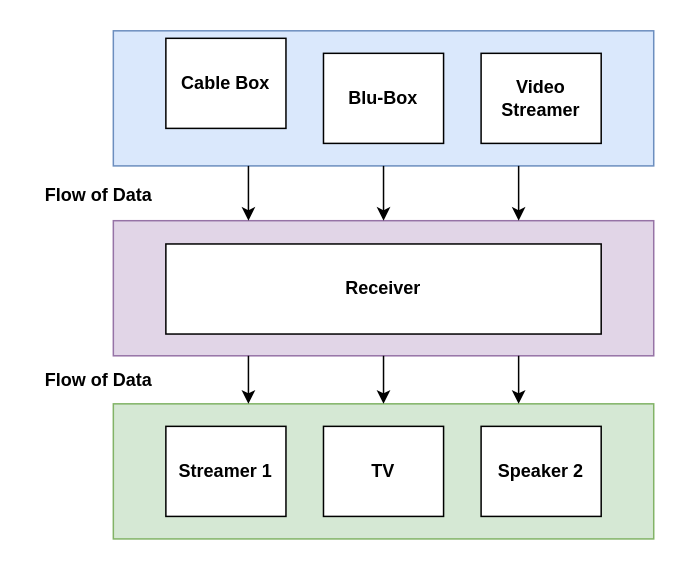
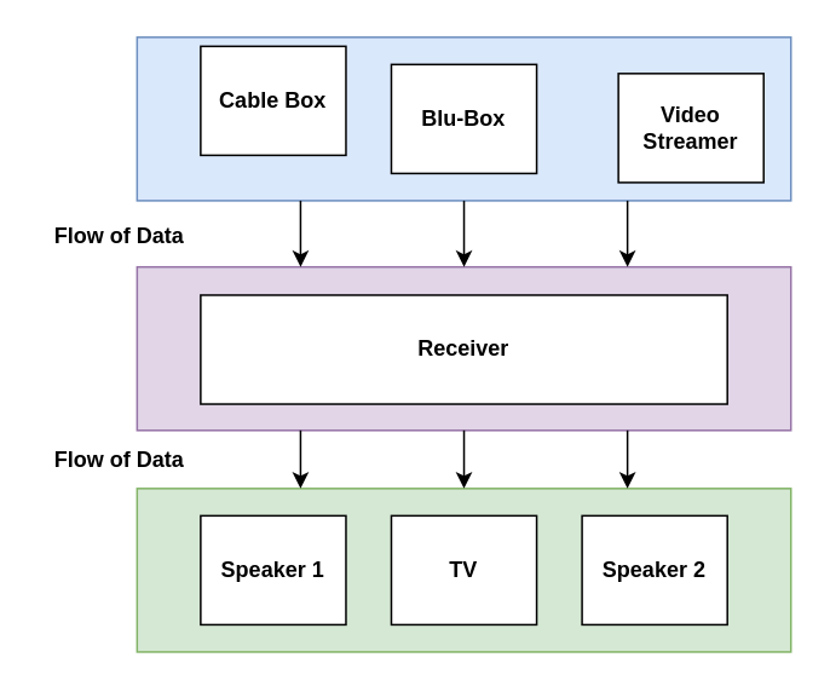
- <mxCell id="8" value="&lt;b&gt;Video Streamer&lt;/b&gt;" style="rounded=0;whiteSpace=wrap;html=1;" vertex="1" parent="1"><mxGeometry x="320" y="35" width="80" height="60" as="geometry" /></mxCell>
+ <mxCell id="8" value="&lt;b&gt;Video Streamer&lt;/b&gt;" style="rounded=0;whiteSpace=wrap;html=1;" vertex="1" parent="1"><mxGeometry x="340" y="40" width="80" height="60" as="geometry" /></mxCell>
- <mxCell id="9" value="&lt;b&gt;Streamer 1&lt;/b&gt;" style="rounded=0;whiteSpace=wrap;html=1;" vertex="1" parent="1"><mxGeometry x="110" y="283.5" width="80" height="60" as="geometry" /></mxCell>
+ <mxCell id="9" value="&lt;b&gt;Speaker 1&lt;/b&gt;" style="rounded=0;whiteSpace=wrap;html=1;" vertex="1" parent="1"><mxGeometry x="110" y="283.5" width="80" height="60" as="geometry" /></mxCell>
